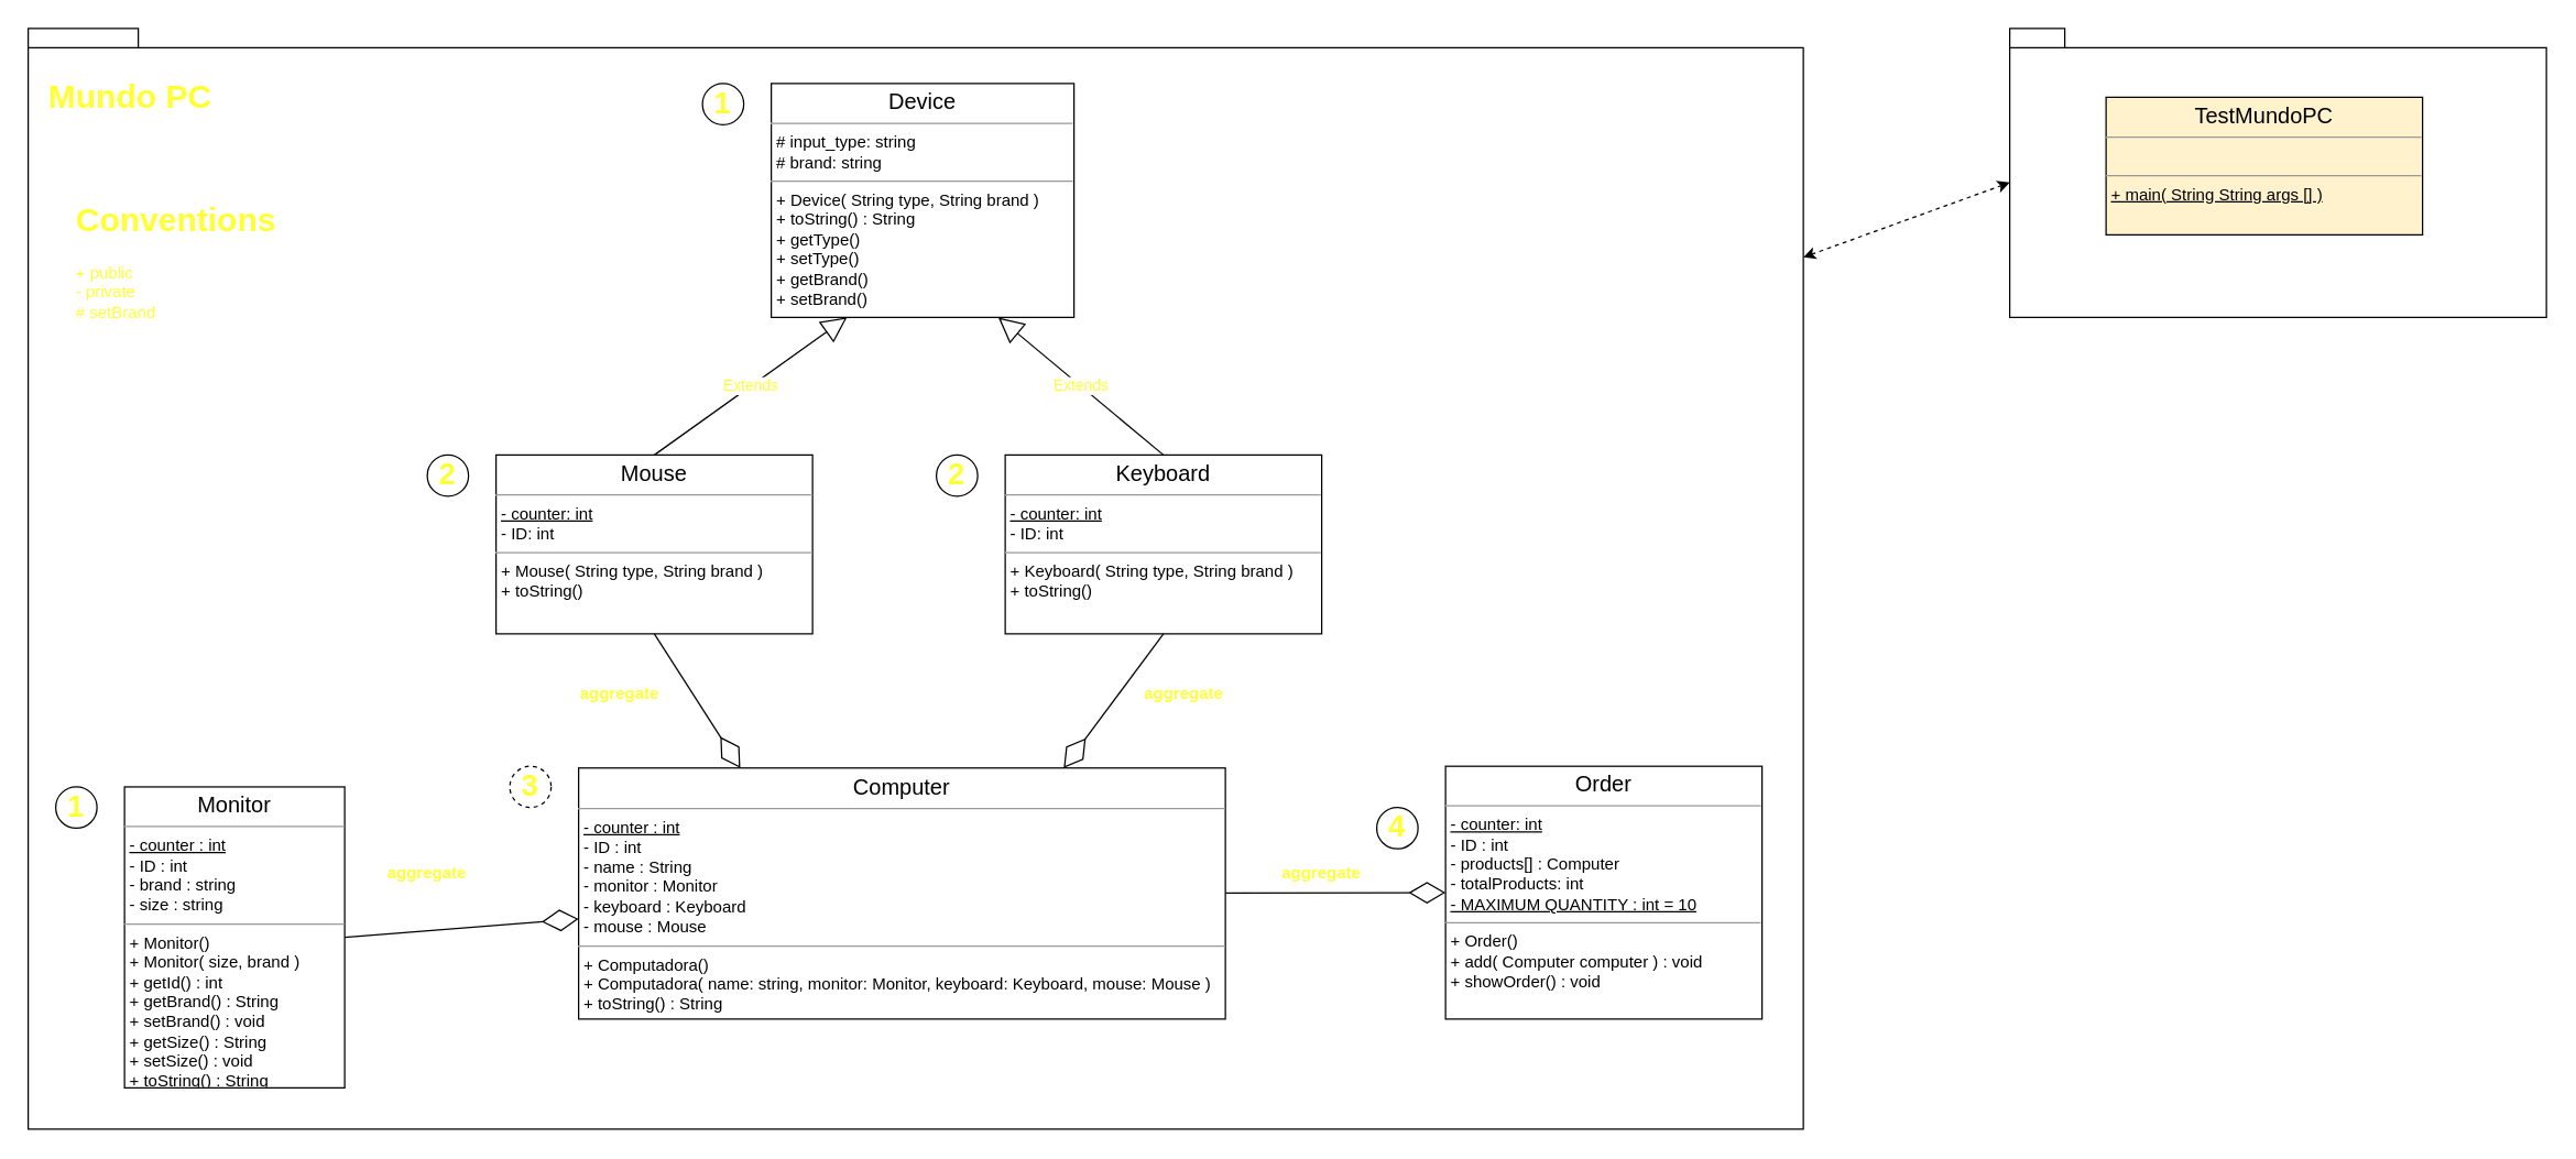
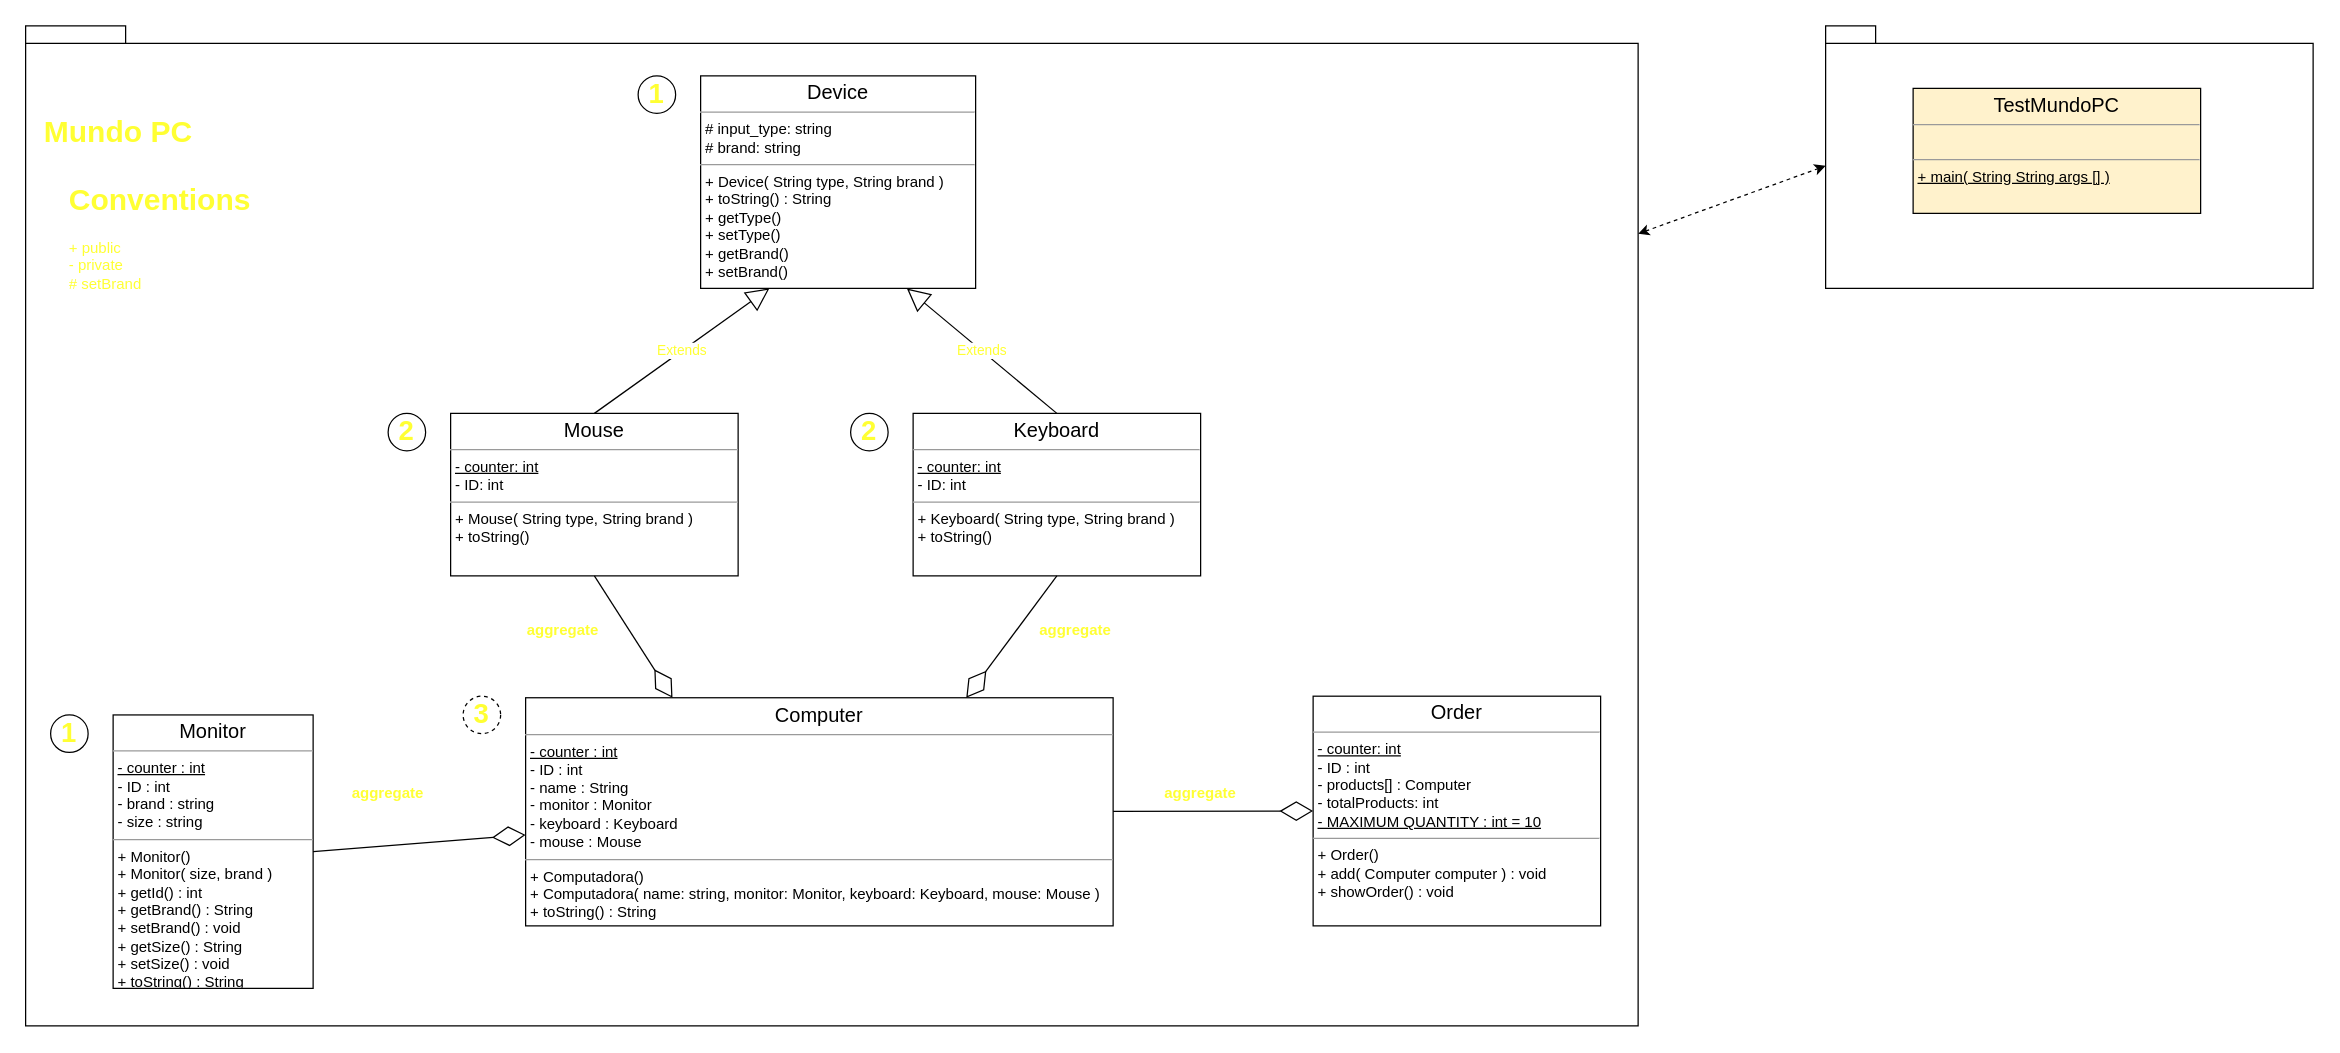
- <mxCell id="26" value="&lt;h1&gt;Mundo PC&lt;/h1&gt;" style="text;html=1;strokeColor=none;fillColor=none;spacing=5;spacingTop=-20;whiteSpace=wrap;overflow=hidden;rounded=0;fontColor=#FFFF33;align=left;" parent="1" vertex="1"><mxGeometry x="30" y="50" width="190" height="40" as="geometry" /></mxCell>
+ <mxCell id="26" value="&lt;h1&gt;Mundo PC&lt;/h1&gt;" style="text;html=1;strokeColor=none;fillColor=none;spacing=5;spacingTop=-20;whiteSpace=wrap;overflow=hidden;rounded=0;fontColor=#FFFF33;align=left;" parent="1" vertex="1"><mxGeometry x="30" y="85" width="190" height="40" as="geometry" /></mxCell>
- <mxCell id="24" value="&lt;b&gt;&lt;font style=&quot;font-size: 22px&quot;&gt;4&lt;/font&gt;&lt;/b&gt;" style="ellipse;whiteSpace=wrap;html=1;aspect=fixed;fontColor=#FFFF33;align=center;labelBackgroundColor=none;" parent="1" vertex="1"><mxGeometry x="1000" y="586.25" width="30" height="30" as="geometry" /></mxCell>
